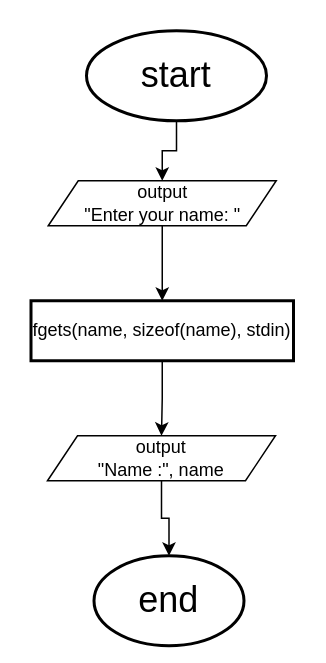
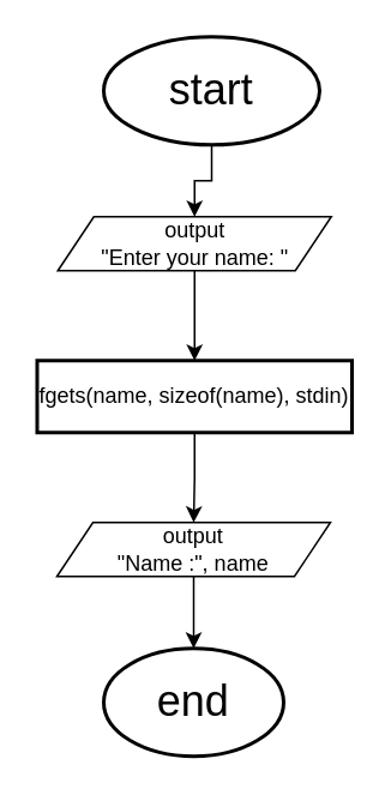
- <mxCell id="4" value="&lt;font style=&quot;font-size: 24px;&quot;&gt;end&lt;/font&gt;" style="strokeWidth=2;html=1;shape=mxgraph.flowchart.start_1;whiteSpace=wrap;" vertex="1" parent="1"><mxGeometry x="62" y="370" width="100" height="60" as="geometry" /></mxCell>
+ <mxCell id="4" value="&lt;font style=&quot;font-size: 24px;&quot;&gt;end&lt;/font&gt;" style="strokeWidth=2;html=1;shape=mxgraph.flowchart.start_1;whiteSpace=wrap;" vertex="1" parent="1"><mxGeometry x="57" y="360" width="100" height="60" as="geometry" /></mxCell>
